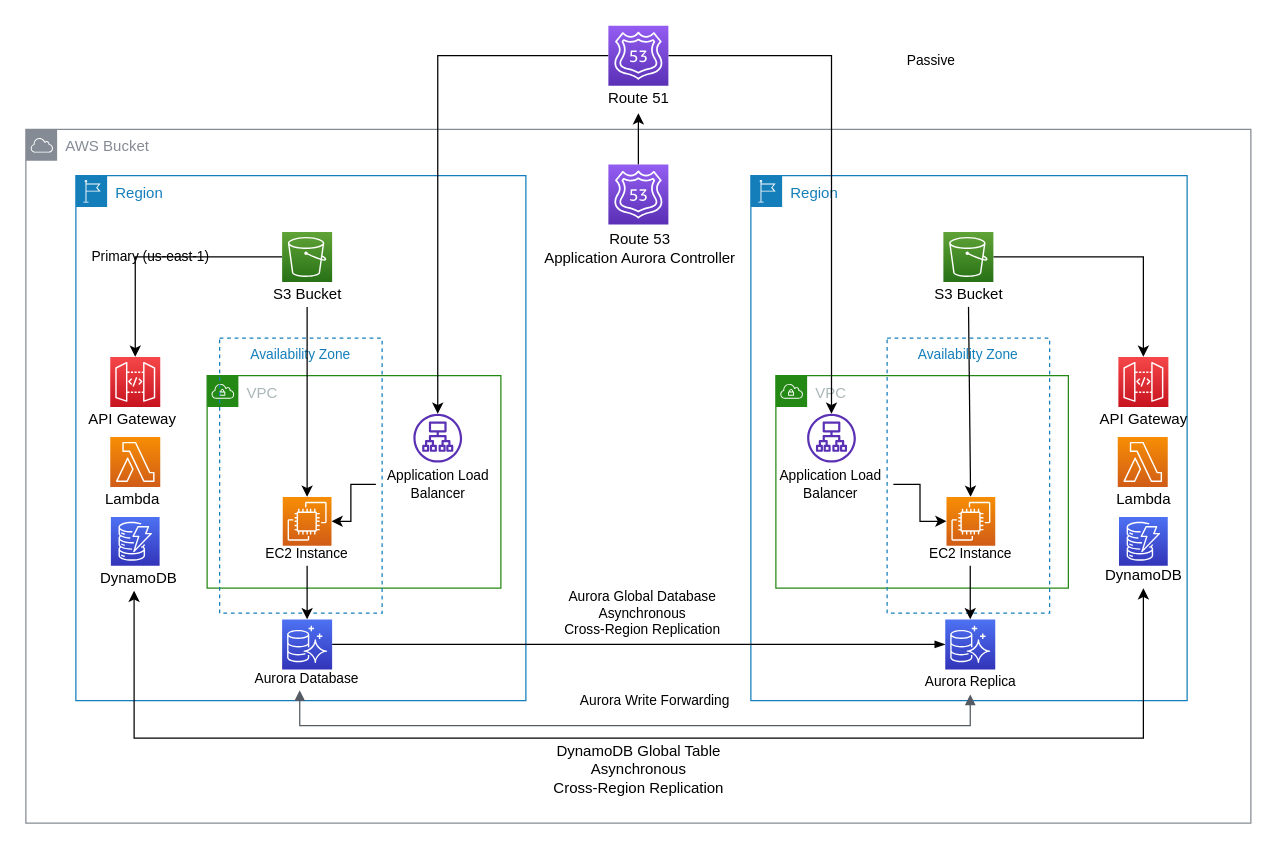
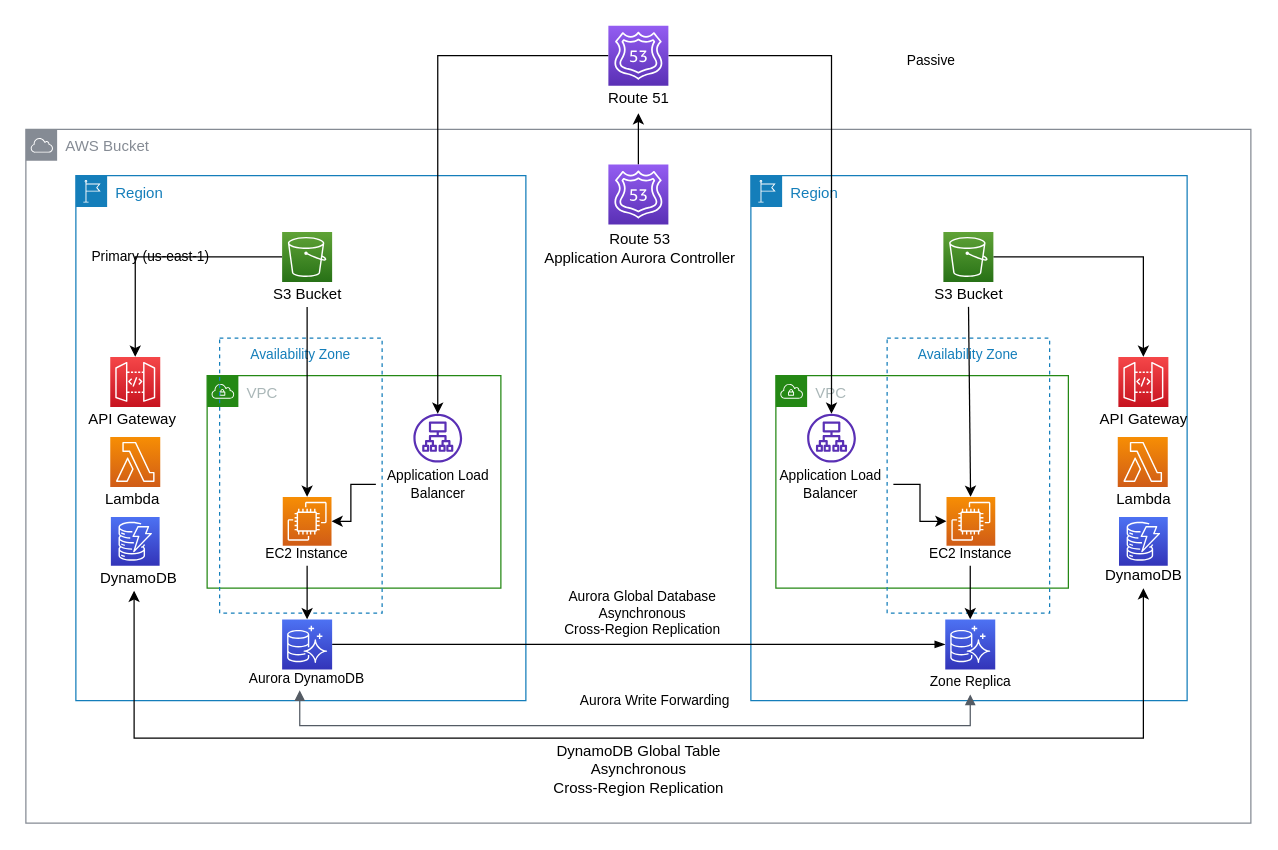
- <mxCell id="13" value="Aurora Database" style="text;html=1;strokeColor=none;fillColor=none;align=center;verticalAlign=middle;whiteSpace=wrap;rounded=0;fontSize=11;" parent="1" vertex="1"><mxGeometry x="195" y="532" width="100" height="20" as="geometry" /></mxCell>
+ <mxCell id="13" value="Aurora DynamoDB" style="text;html=1;strokeColor=none;fillColor=none;align=center;verticalAlign=middle;whiteSpace=wrap;rounded=0;fontSize=11;" parent="1" vertex="1"><mxGeometry x="195" y="532" width="100" height="20" as="geometry" /></mxCell>
- <mxCell id="18" value="Aurora Replica" style="text;html=1;strokeColor=none;fillColor=none;align=center;verticalAlign=middle;whiteSpace=wrap;rounded=0;fontSize=11;labelBackgroundColor=#ffffff;" parent="1" vertex="1"><mxGeometry x="725.5" y="535" width="100" height="20" as="geometry" /></mxCell>
+ <mxCell id="18" value="Zone Replica" style="text;html=1;strokeColor=none;fillColor=none;align=center;verticalAlign=middle;whiteSpace=wrap;rounded=0;fontSize=11;labelBackgroundColor=#ffffff;" parent="1" vertex="1"><mxGeometry x="725.5" y="535" width="100" height="20" as="geometry" /></mxCell>
